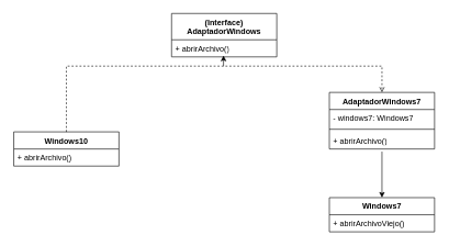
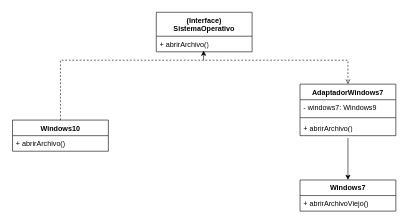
- <mxCell id="2" value="(Interface)&lt;div&gt;AdaptadorWindows&lt;/div&gt;" style="swimlane;fontStyle=1;align=center;verticalAlign=top;childLayout=stackLayout;horizontal=1;startSize=40;horizontalStack=0;resizeParent=1;resizeParentMax=0;resizeLast=0;collapsible=1;marginBottom=0;whiteSpace=wrap;html=1;" vertex="1" parent="1"><mxGeometry x="260" y="20" width="160" height="66" as="geometry" /></mxCell>
+ <mxCell id="2" value="(Interface)&lt;div&gt;SistemaOperativo&lt;/div&gt;" style="swimlane;fontStyle=1;align=center;verticalAlign=top;childLayout=stackLayout;horizontal=1;startSize=40;horizontalStack=0;resizeParent=1;resizeParentMax=0;resizeLast=0;collapsible=1;marginBottom=0;whiteSpace=wrap;html=1;" vertex="1" parent="1"><mxGeometry x="260" y="20" width="160" height="66" as="geometry" /></mxCell>
- <mxCell id="9" value="- windows7: Windows7" style="text;strokeColor=none;fillColor=none;align=left;verticalAlign=top;spacingLeft=4;spacingRight=4;overflow=hidden;rotatable=0;points=[[0,0.5],[1,0.5]];portConstraint=eastwest;whiteSpace=wrap;html=1;" vertex="1" parent="8"><mxGeometry y="26" width="160" height="26" as="geometry" /></mxCell>
+ <mxCell id="9" value="- windows7: Windows9" style="text;strokeColor=none;fillColor=none;align=left;verticalAlign=top;spacingLeft=4;spacingRight=4;overflow=hidden;rotatable=0;points=[[0,0.5],[1,0.5]];portConstraint=eastwest;whiteSpace=wrap;html=1;" vertex="1" parent="8"><mxGeometry y="26" width="160" height="26" as="geometry" /></mxCell>
